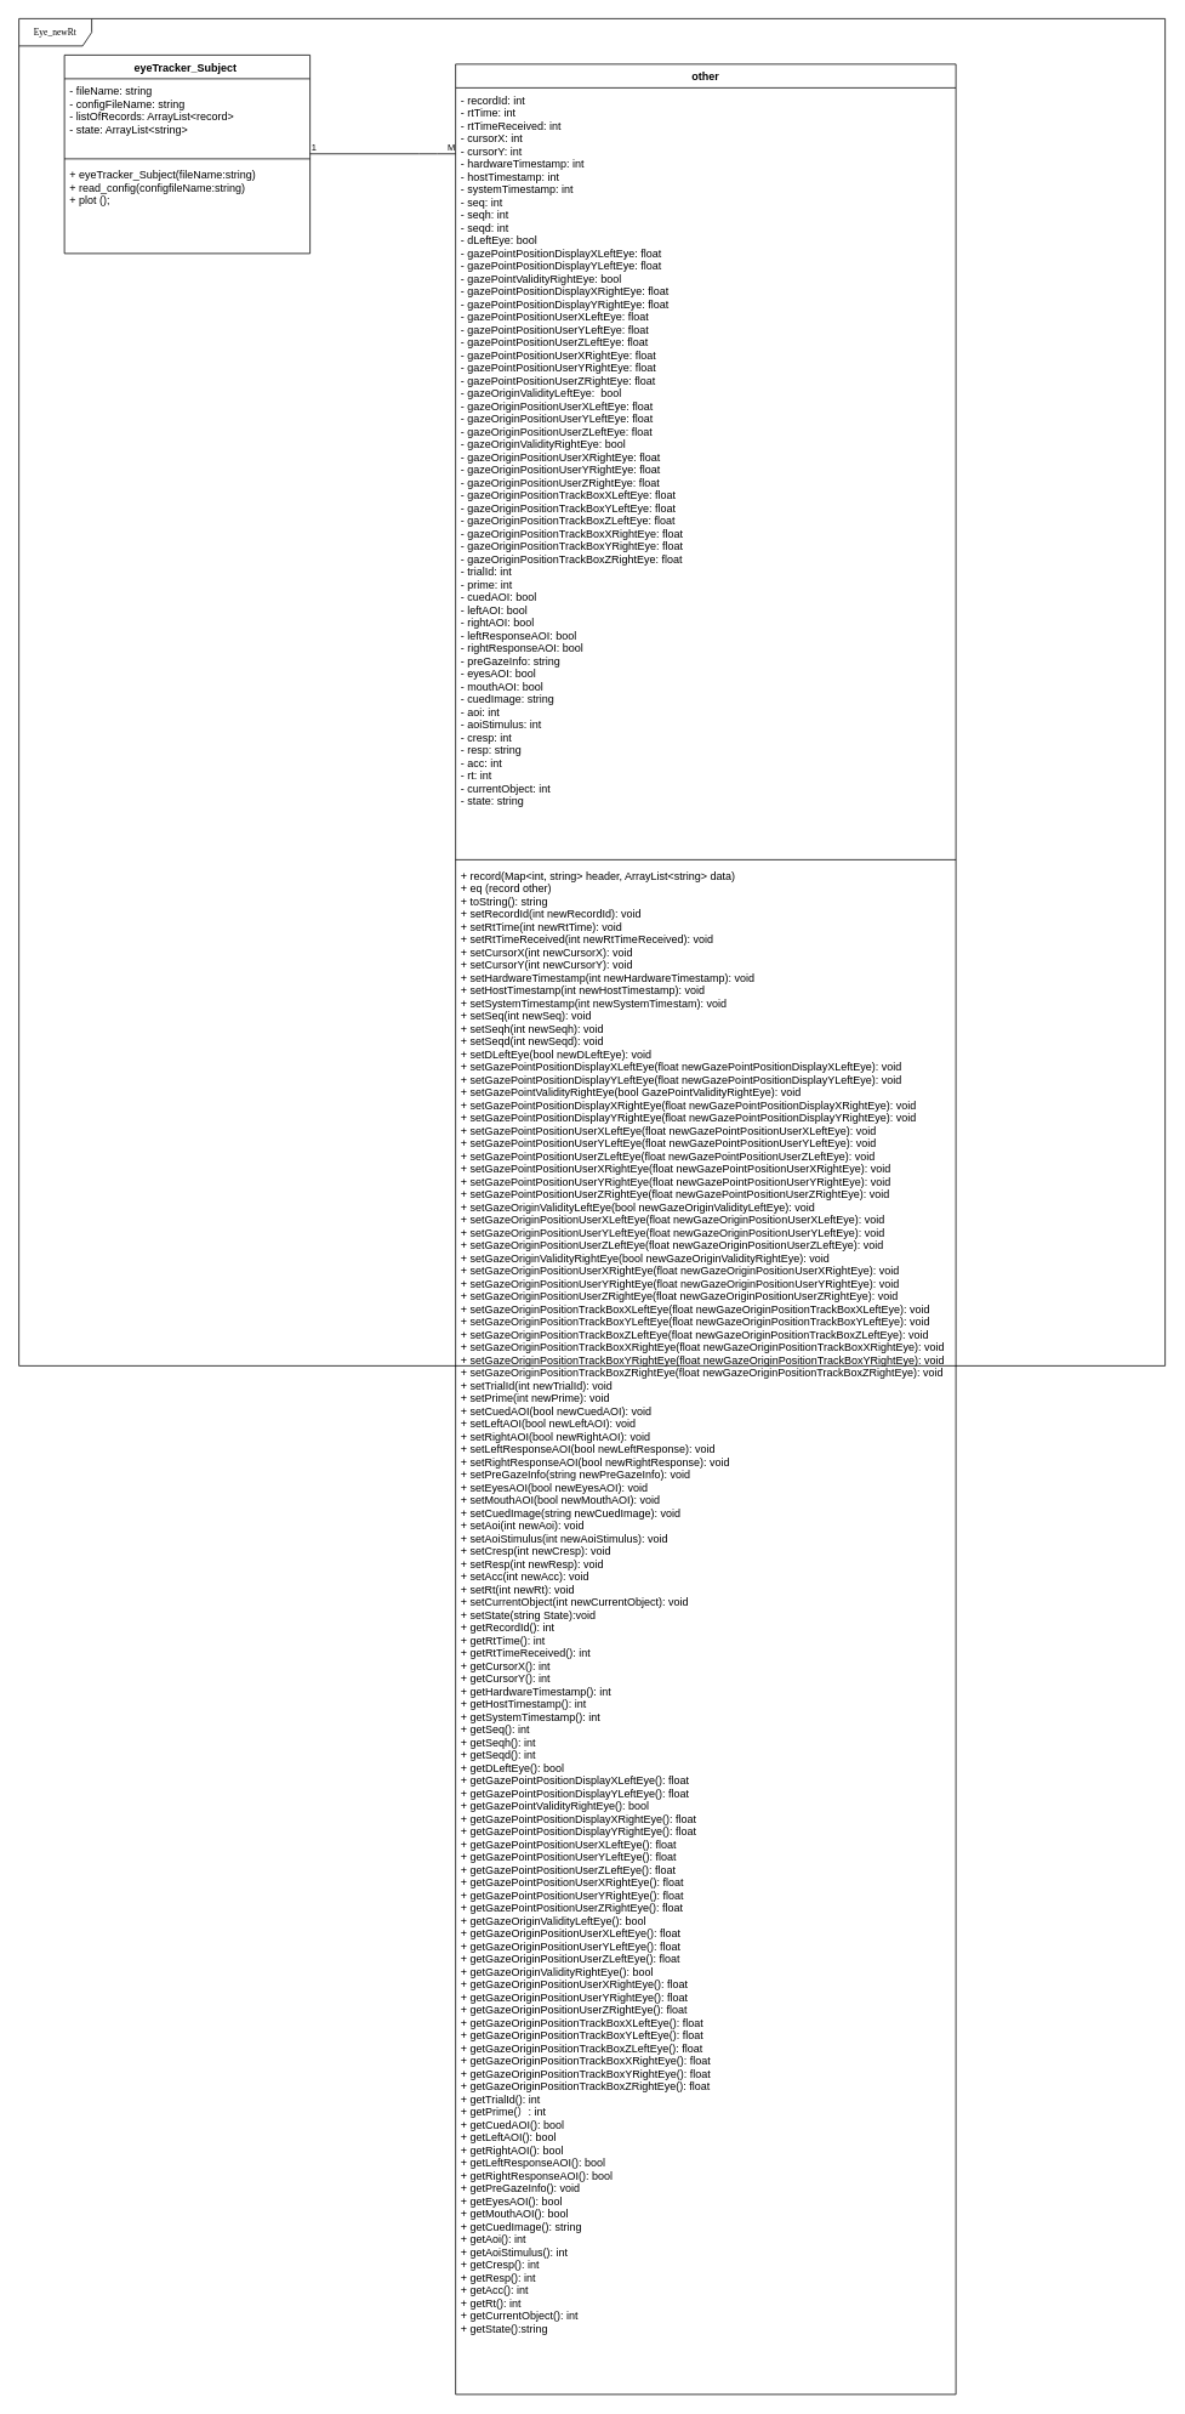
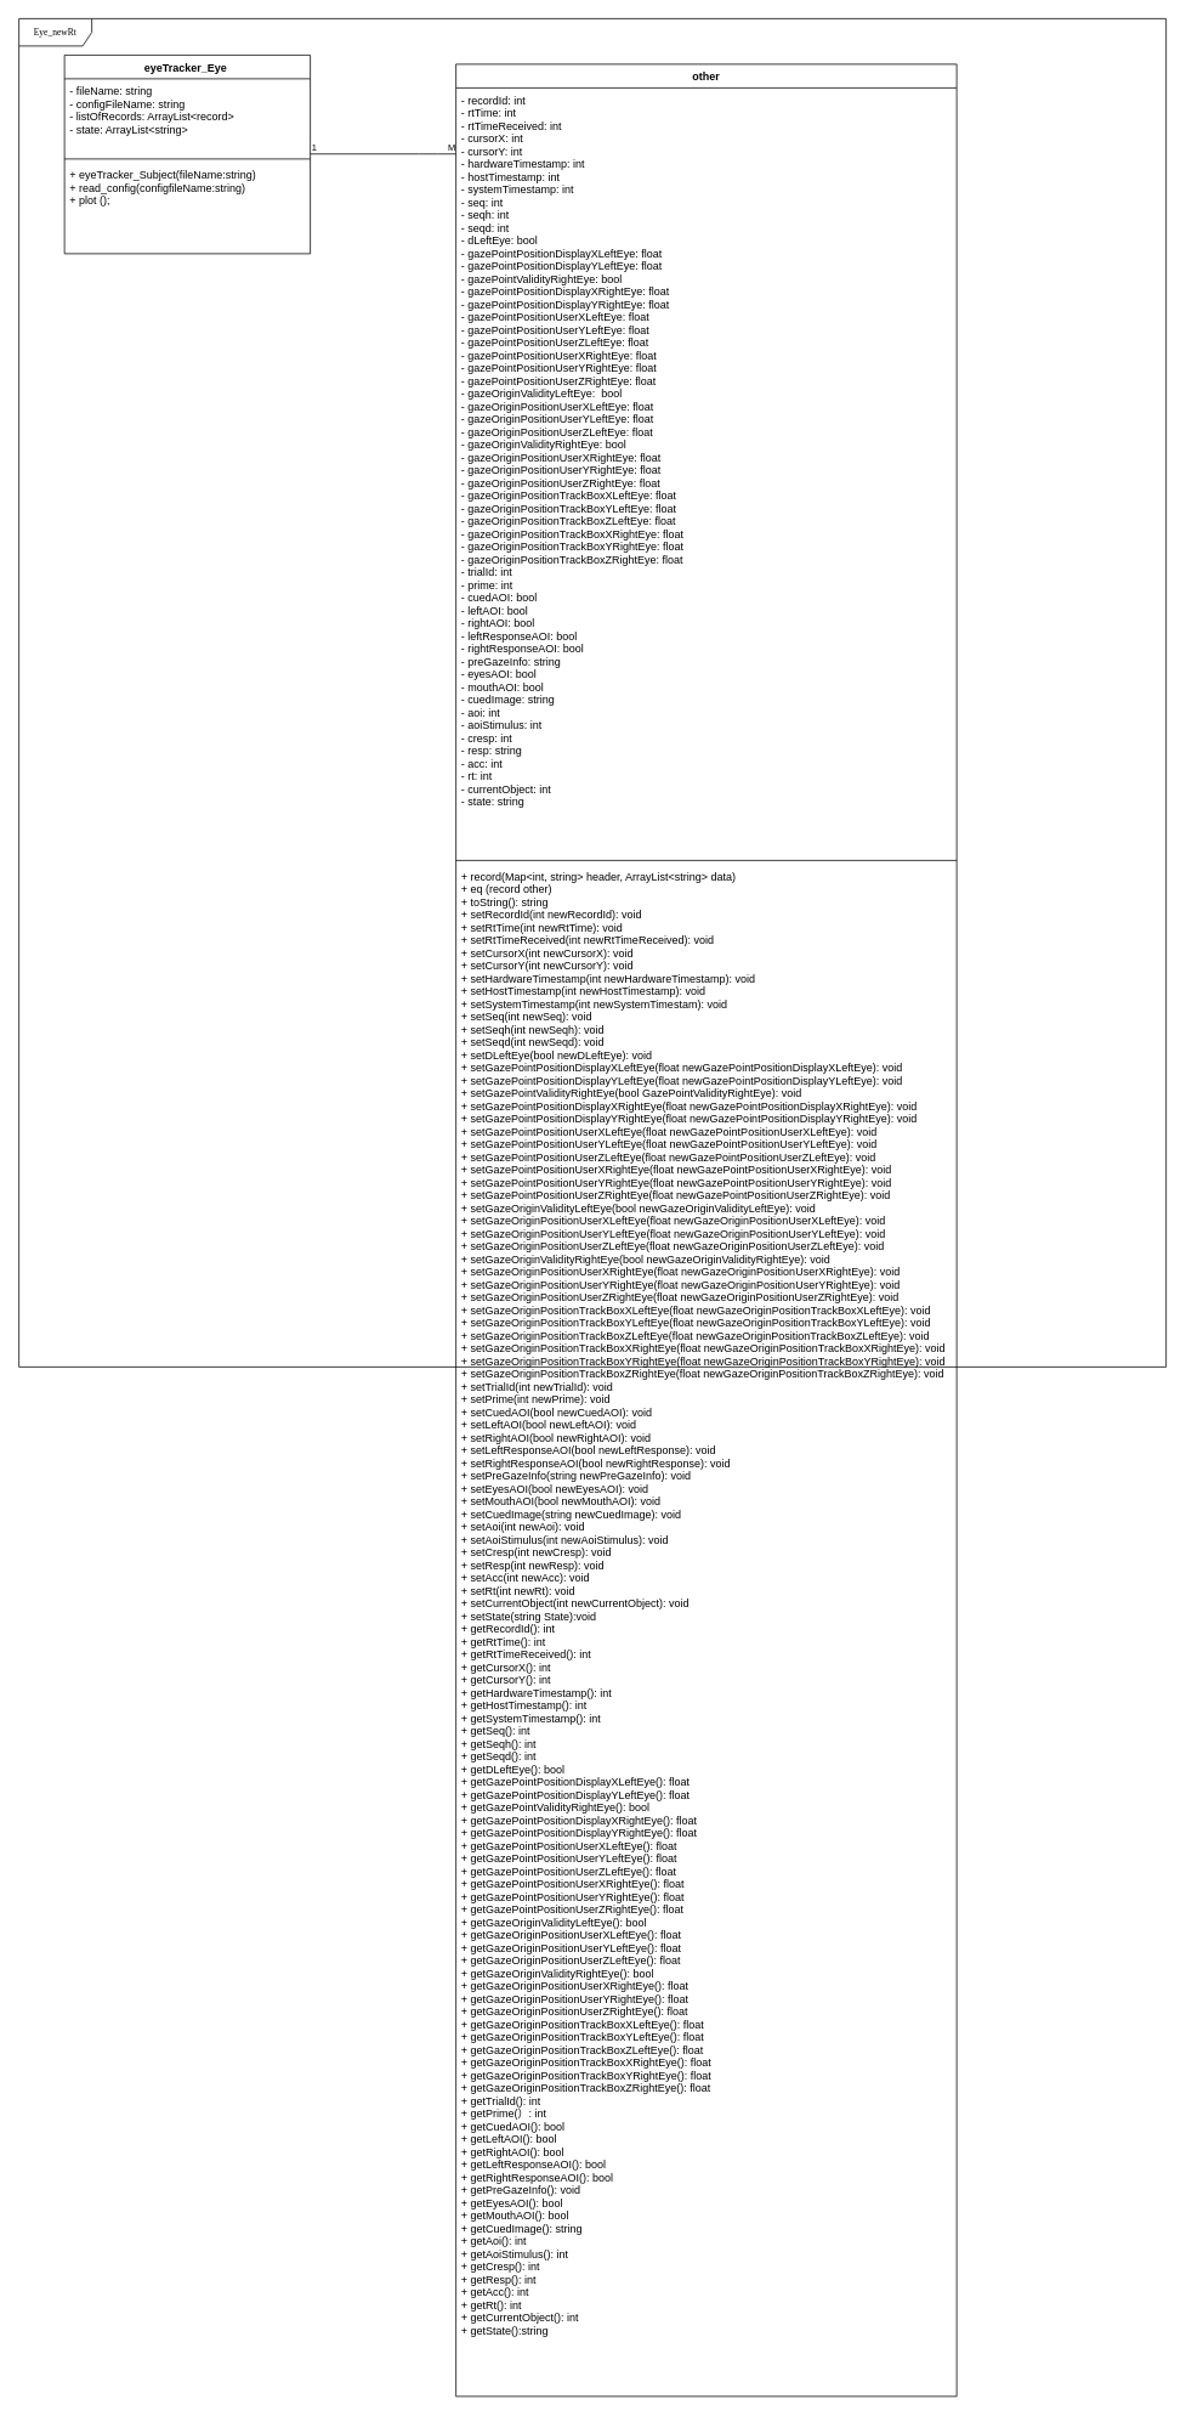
- <mxCell id="3" value="eyeTracker_Subject " style="swimlane;fontStyle=1;align=center;verticalAlign=top;childLayout=stackLayout;horizontal=1;startSize=26;horizontalStack=0;resizeParent=1;resizeParentMax=0;resizeLast=0;collapsible=1;marginBottom=0;" vertex="1" parent="1"><mxGeometry x="70" y="60" width="270" height="218" as="geometry" /></mxCell>
+ <mxCell id="3" value="eyeTracker_Eye " style="swimlane;fontStyle=1;align=center;verticalAlign=top;childLayout=stackLayout;horizontal=1;startSize=26;horizontalStack=0;resizeParent=1;resizeParentMax=0;resizeLast=0;collapsible=1;marginBottom=0;" vertex="1" parent="1"><mxGeometry x="70" y="60" width="270" height="218" as="geometry" /></mxCell>
